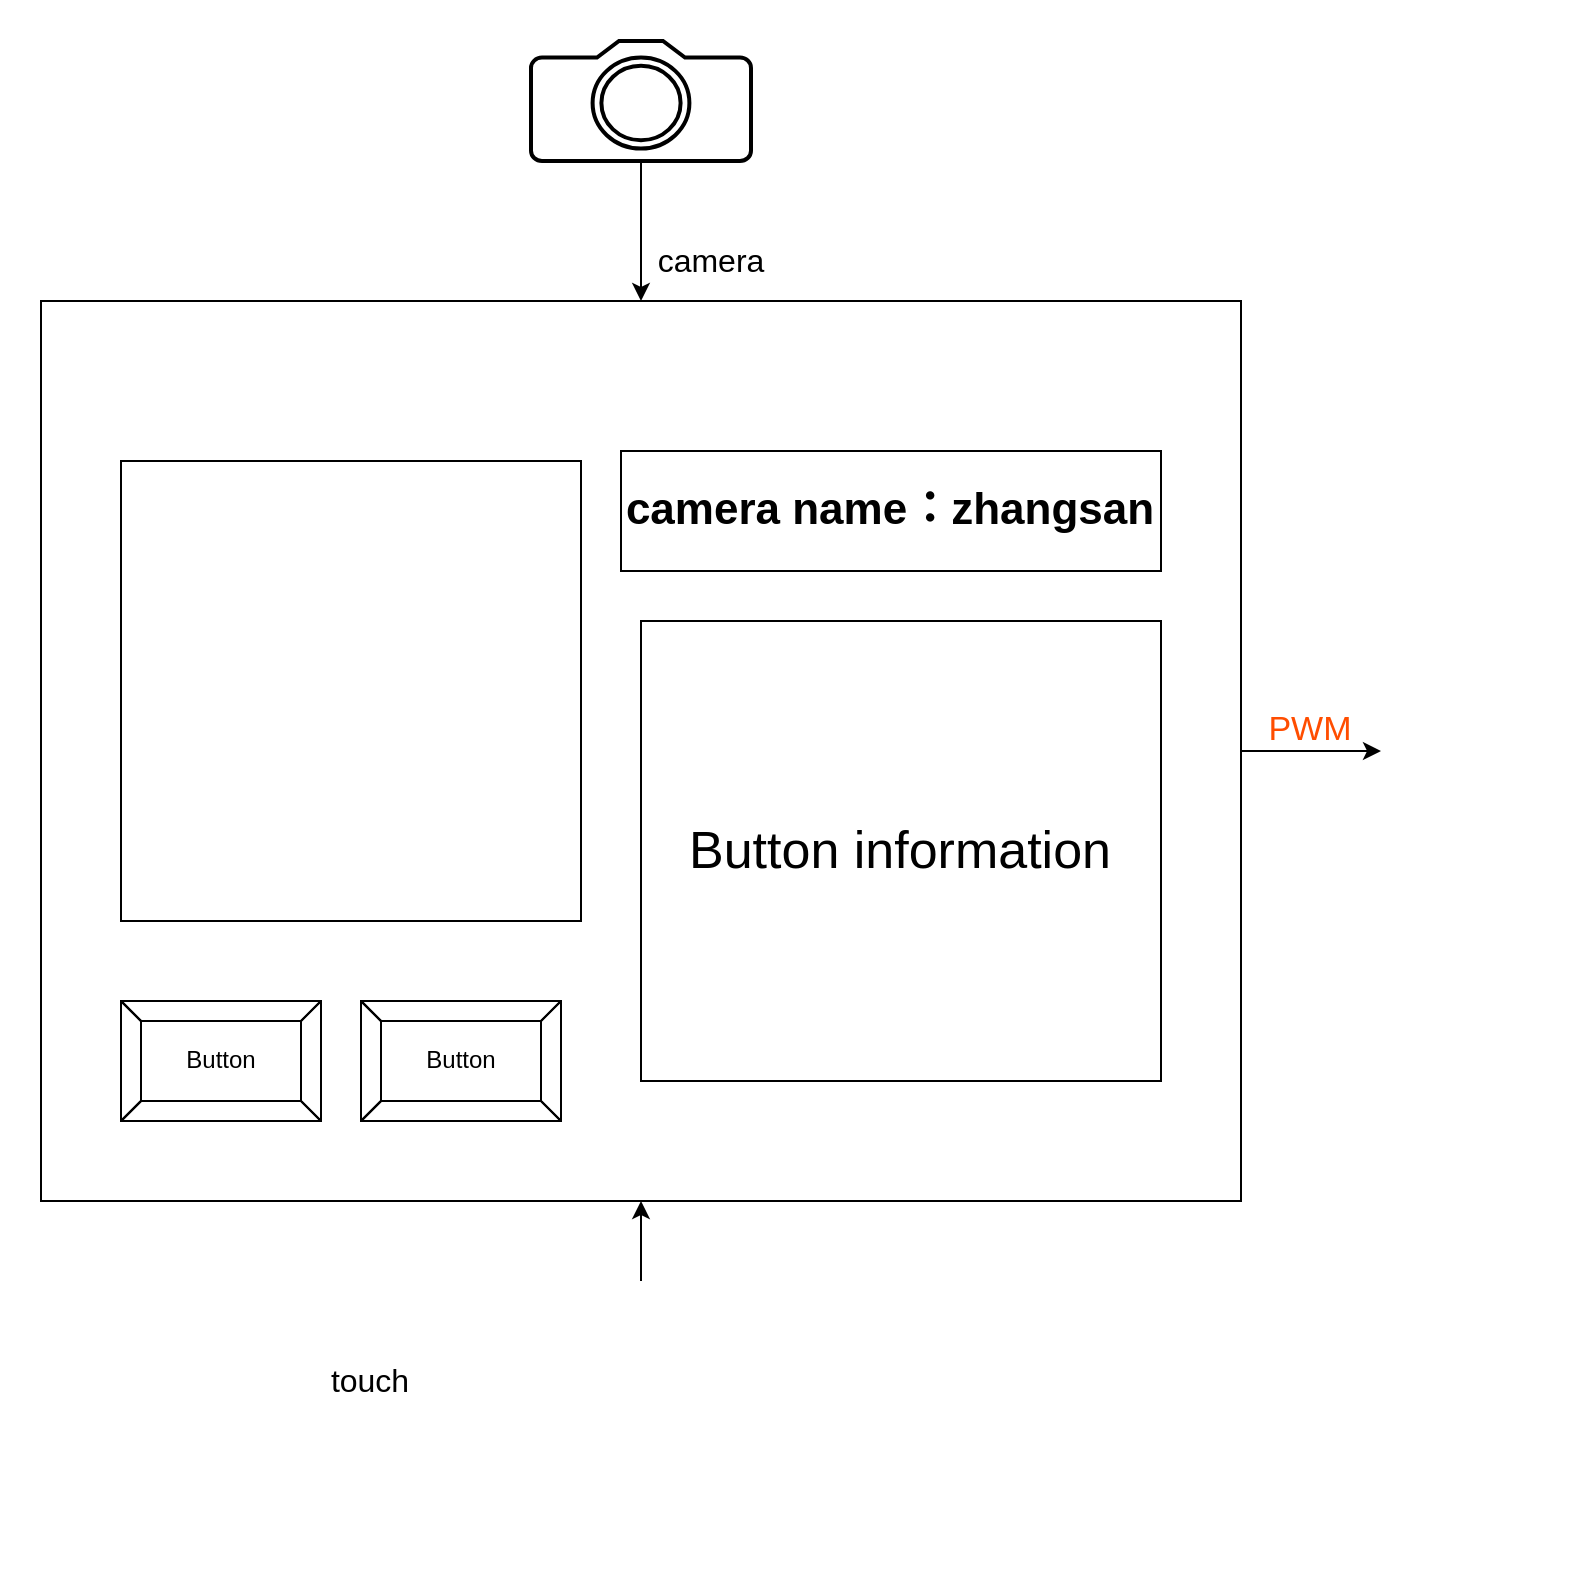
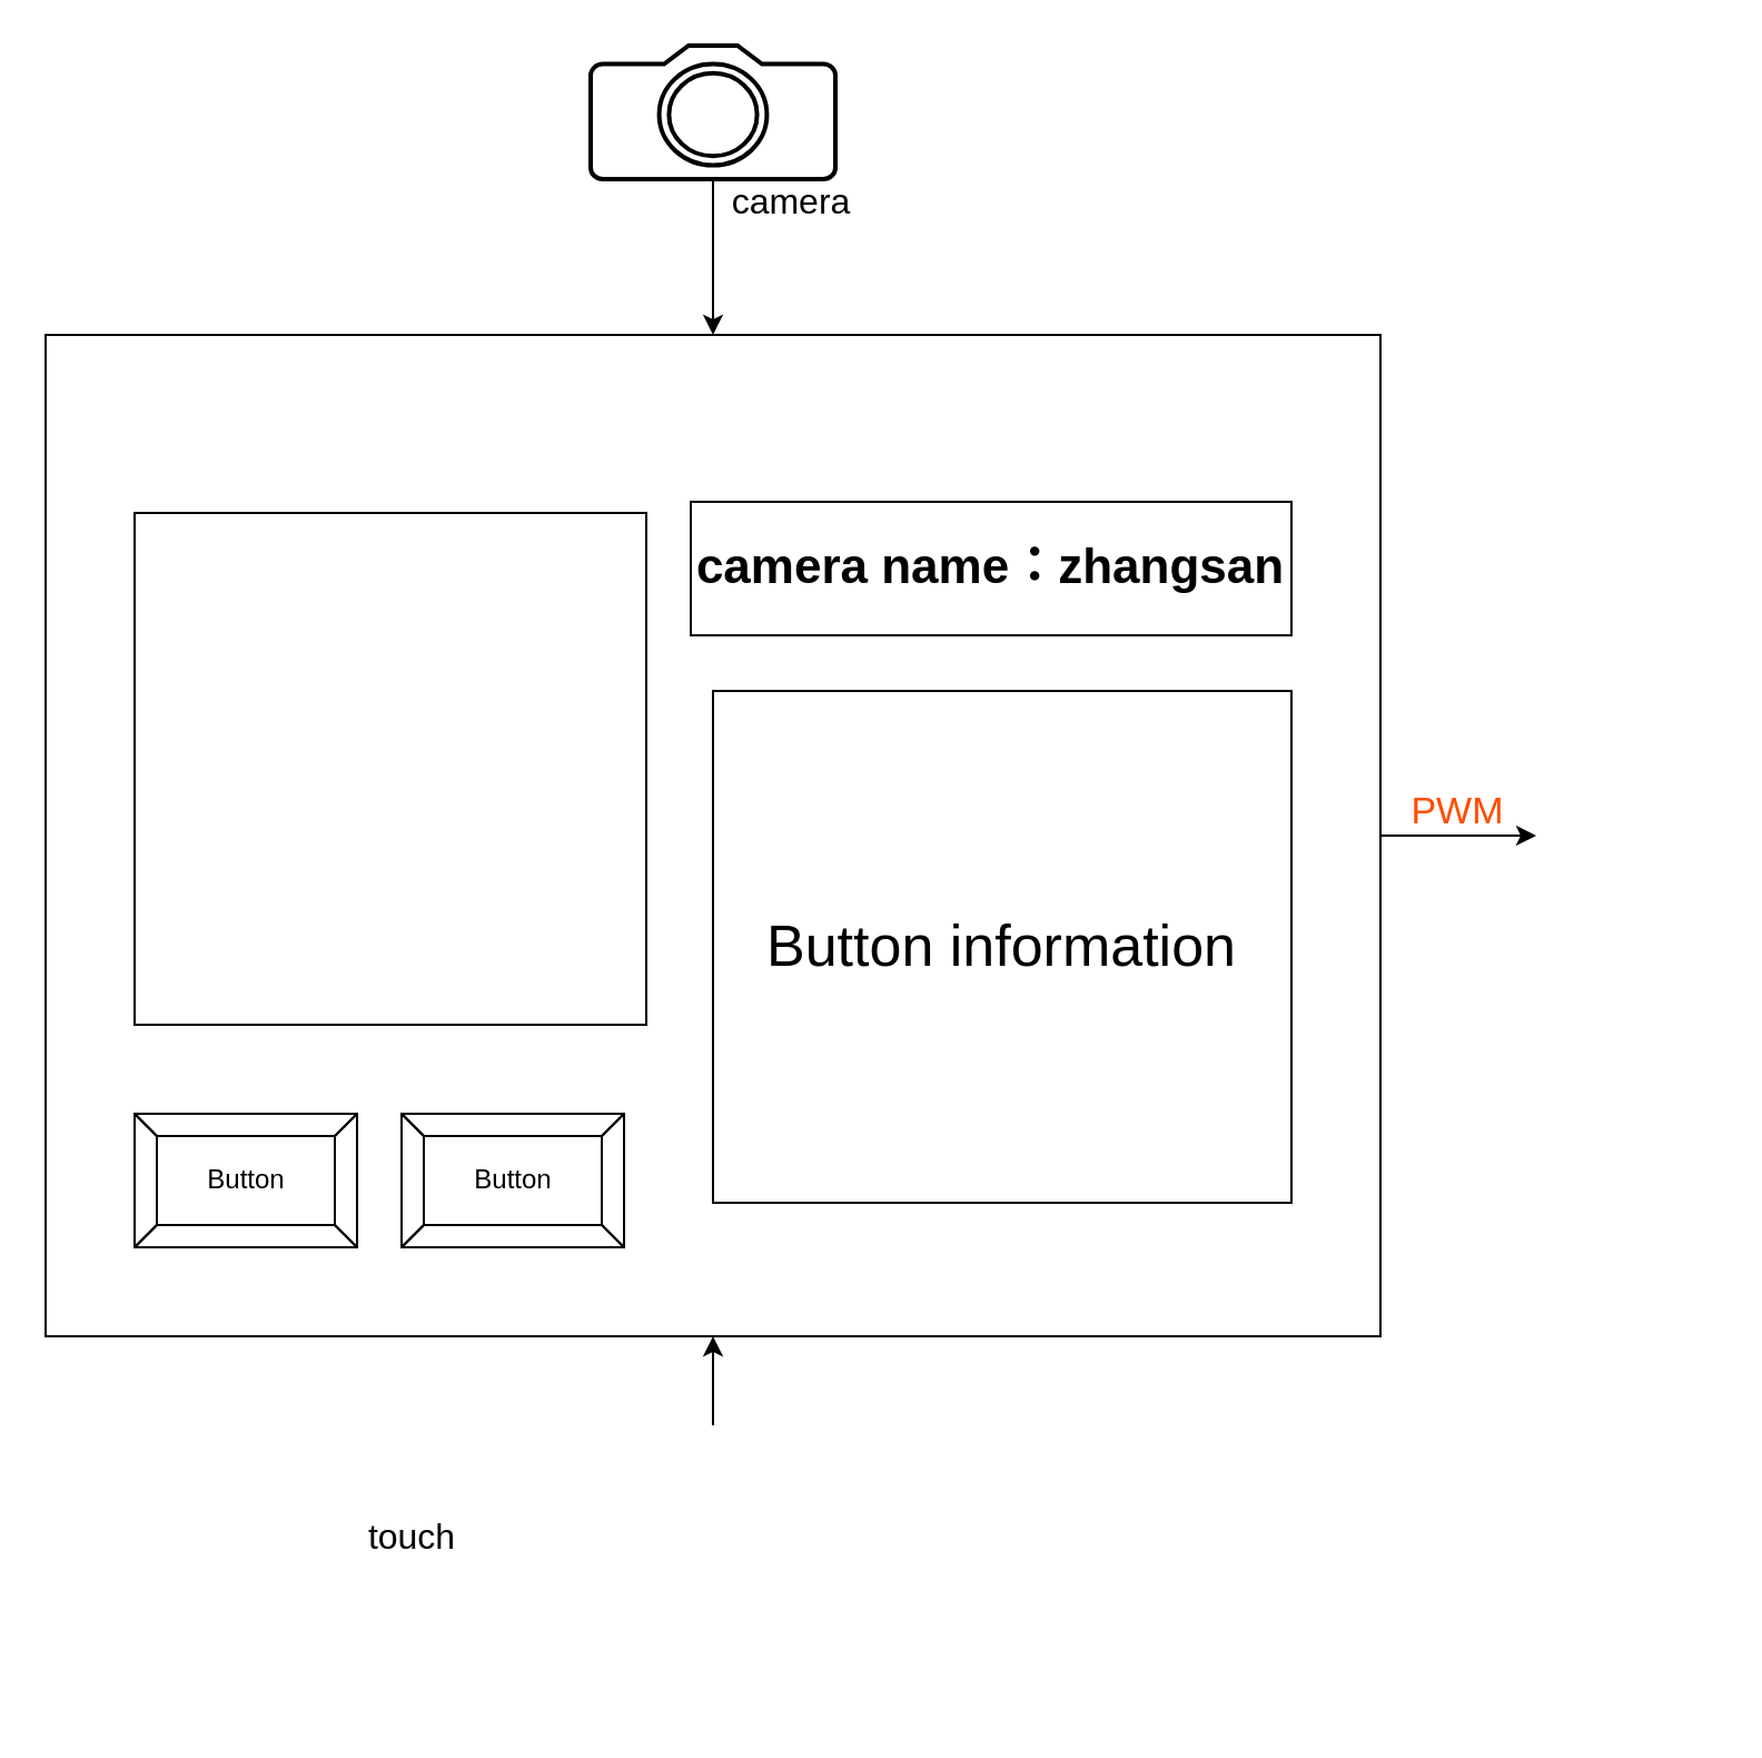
- <mxCell id="17" value="&lt;font style=&quot;font-size: 16px&quot;&gt;camera&lt;/font&gt;" style="text;html=1;align=center;verticalAlign=middle;resizable=0;points=[];autosize=1;" vertex="1" parent="1"><mxGeometry x="320" y="120" width="70" height="20" as="geometry" /></mxCell>
+ <mxCell id="17" value="&lt;font style=&quot;font-size: 16px&quot;&gt;camera&lt;/font&gt;" style="text;html=1;align=center;verticalAlign=middle;resizable=0;points=[];autosize=1;" vertex="1" parent="1"><mxGeometry x="320" y="80" width="70" height="20" as="geometry" /></mxCell>
